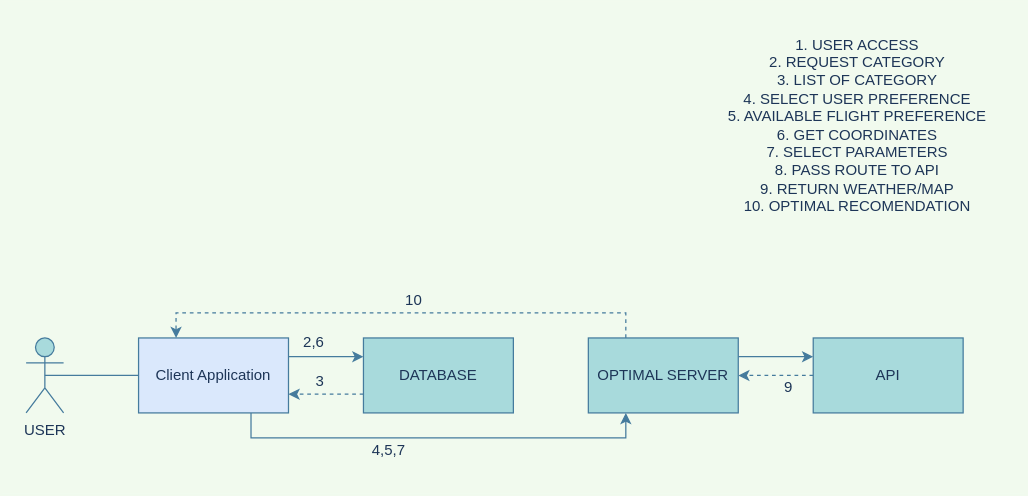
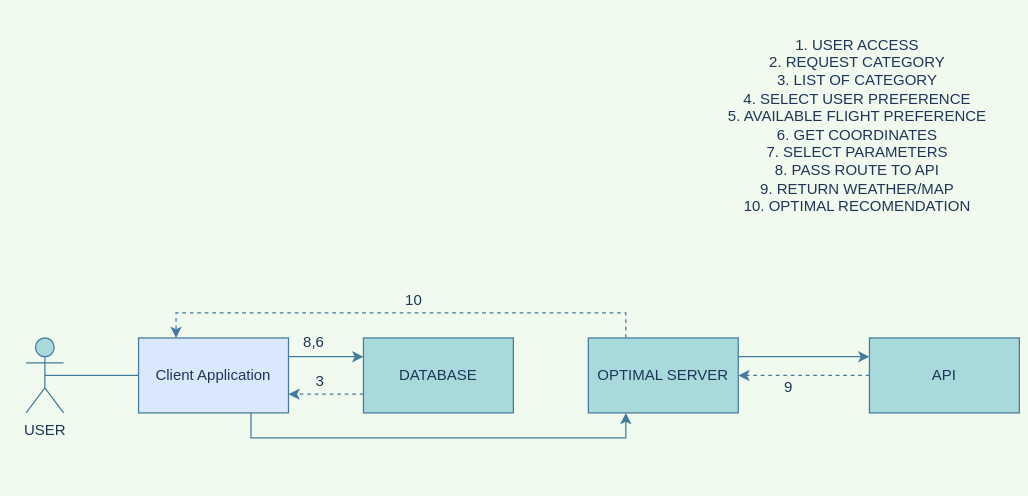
- <mxCell id="15" value="&lt;font style=&quot;font-size: 12px;&quot;&gt;2,6&lt;/font&gt;" style="text;html=1;align=center;verticalAlign=middle;resizable=0;points=[];autosize=1;strokeColor=none;fillColor=none;fontSize=23;fontColor=#1D3557;" vertex="1" parent="1"><mxGeometry x="230" y="250" width="40" height="40" as="geometry" /></mxCell>
+ <mxCell id="15" value="&lt;font style=&quot;font-size: 12px;&quot;&gt;8,6&lt;/font&gt;" style="text;html=1;align=center;verticalAlign=middle;resizable=0;points=[];autosize=1;strokeColor=none;fillColor=none;fontSize=23;fontColor=#1D3557;" vertex="1" parent="1"><mxGeometry x="230" y="250" width="40" height="40" as="geometry" /></mxCell>
- <mxCell id="13" value="API" style="rounded=0;whiteSpace=wrap;html=1;fillColor=#A8DADC;strokeColor=#457B9D;fontColor=#1D3557;" vertex="1" parent="1"><mxGeometry x="650" y="270" width="120" height="60" as="geometry" /></mxCell>
+ <mxCell id="13" value="API" style="rounded=0;whiteSpace=wrap;html=1;fillColor=#A8DADC;strokeColor=#457B9D;fontColor=#1D3557;" vertex="1" parent="1"><mxGeometry x="695" y="270" width="120" height="60" as="geometry" /></mxCell>
- <mxCell id="17" value="4,5,7" style="text;html=1;align=center;verticalAlign=middle;resizable=0;points=[];autosize=1;strokeColor=none;fillColor=none;fontSize=12;fontColor=#1D3557;" vertex="1" parent="1"><mxGeometry x="285" y="345" width="50" height="30" as="geometry" /></mxCell>
